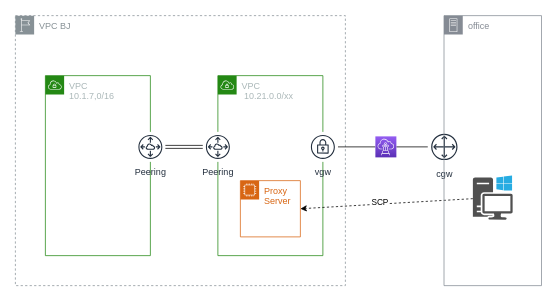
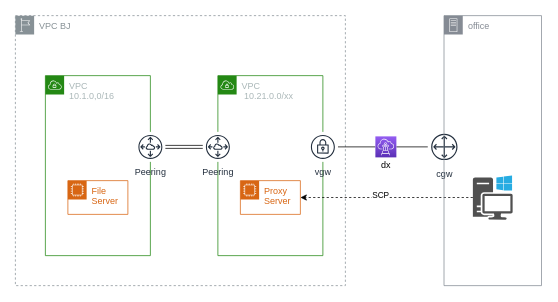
- <mxCell id="3" value="VPC &lt;br&gt;10.1.7,0/16" style="points=[[0,0],[0.25,0],[0.5,0],[0.75,0],[1,0],[1,0.25],[1,0.5],[1,0.75],[1,1],[0.75,1],[0.5,1],[0.25,1],[0,1],[0,0.75],[0,0.5],[0,0.25]];outlineConnect=0;gradientColor=none;html=1;whiteSpace=wrap;fontSize=12;fontStyle=0;shape=mxgraph.aws4.group;grIcon=mxgraph.aws4.group_vpc;strokeColor=#248814;fillColor=none;verticalAlign=top;align=left;spacingLeft=30;fontColor=#AAB7B8;dashed=0;" vertex="1" parent="1"><mxGeometry x="60" y="100" width="140" height="240" as="geometry" /></mxCell>
+ <mxCell id="3" value="VPC &lt;br&gt;10.1.0,0/16" style="points=[[0,0],[0.25,0],[0.5,0],[0.75,0],[1,0],[1,0.25],[1,0.5],[1,0.75],[1,1],[0.75,1],[0.5,1],[0.25,1],[0,1],[0,0.75],[0,0.5],[0,0.25]];outlineConnect=0;gradientColor=none;html=1;whiteSpace=wrap;fontSize=12;fontStyle=0;shape=mxgraph.aws4.group;grIcon=mxgraph.aws4.group_vpc;strokeColor=#248814;fillColor=none;verticalAlign=top;align=left;spacingLeft=30;fontColor=#AAB7B8;dashed=0;" vertex="1" parent="1"><mxGeometry x="60" y="100" width="140" height="240" as="geometry" /></mxCell>
+ <mxCell id="20" value="dx" style="text;html=1;align=center;verticalAlign=middle;resizable=0;points=[];autosize=1;strokeColor=none;" vertex="1" parent="1"><mxGeometry x="499" y="210" width="30" height="20" as="geometry" /></mxCell>
+ <mxCell id="16" value="File Server" style="points=[[0,0],[0.25,0],[0.5,0],[0.75,0],[1,0],[1,0.25],[1,0.5],[1,0.75],[1,1],[0.75,1],[0.5,1],[0.25,1],[0,1],[0,0.75],[0,0.5],[0,0.25]];outlineConnect=0;gradientColor=none;html=1;whiteSpace=wrap;fontSize=12;fontStyle=0;shape=mxgraph.aws4.group;grIcon=mxgraph.aws4.group_ec2_instance_contents;strokeColor=#D86613;fillColor=none;verticalAlign=top;align=left;spacingLeft=30;fontColor=#D86613;dashed=0;" vertex="1" parent="1"><mxGeometry x="90" y="240" width="80" height="45" as="geometry" /></mxCell>
- <mxCell id="17" value="Proxy Server" style="points=[[0,0],[0.25,0],[0.5,0],[0.75,0],[1,0],[1,0.25],[1,0.5],[1,0.75],[1,1],[0.75,1],[0.5,1],[0.25,1],[0,1],[0,0.75],[0,0.5],[0,0.25]];outlineConnect=0;gradientColor=none;html=1;whiteSpace=wrap;fontSize=12;fontStyle=0;shape=mxgraph.aws4.group;grIcon=mxgraph.aws4.group_ec2_instance_contents;strokeColor=#D86613;fillColor=none;verticalAlign=top;align=left;spacingLeft=30;fontColor=#D86613;dashed=0;" vertex="1" parent="1"><mxGeometry x="320" y="240" width="80" height="75" as="geometry" /></mxCell>
+ <mxCell id="17" value="Proxy Server" style="points=[[0,0],[0.25,0],[0.5,0],[0.75,0],[1,0],[1,0.25],[1,0.5],[1,0.75],[1,1],[0.75,1],[0.5,1],[0.25,1],[0,1],[0,0.75],[0,0.5],[0,0.25]];outlineConnect=0;gradientColor=none;html=1;whiteSpace=wrap;fontSize=12;fontStyle=0;shape=mxgraph.aws4.group;grIcon=mxgraph.aws4.group_ec2_instance_contents;strokeColor=#D86613;fillColor=none;verticalAlign=top;align=left;spacingLeft=30;fontColor=#D86613;dashed=0;" vertex="1" parent="1"><mxGeometry x="320" y="240" width="80" height="45" as="geometry" /></mxCell>
